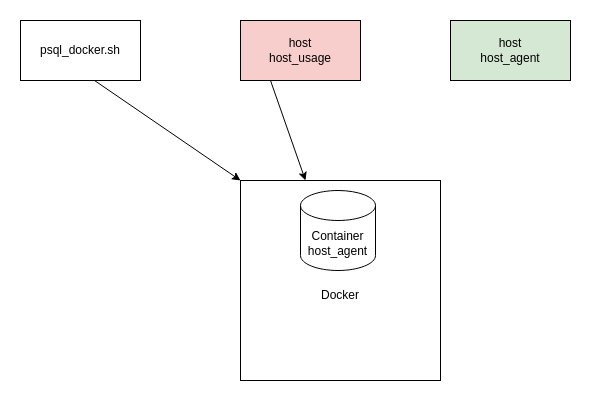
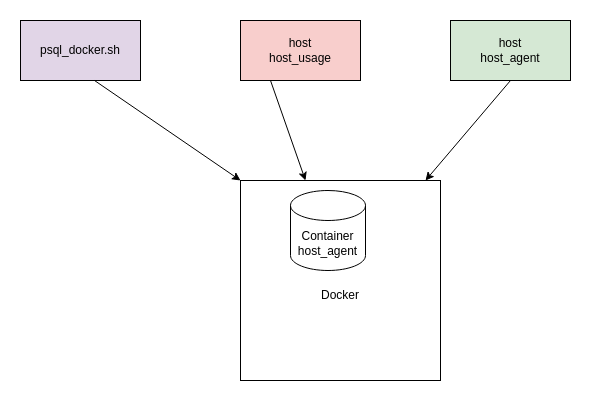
- <mxCell id="2" value="psql_docker.sh" style="rounded=0;whiteSpace=wrap;html=1;" vertex="1" parent="1"><mxGeometry x="20" y="20" width="120" height="60" as="geometry" /></mxCell>
+ <mxCell id="2" value="psql_docker.sh" style="rounded=0;whiteSpace=wrap;html=1;fillColor=#e1d5e7;" vertex="1" parent="1"><mxGeometry x="20" y="20" width="120" height="60" as="geometry" /></mxCell>
+ <mxCell id="9" value="" style="endArrow=classic;html=1;rounded=0;exitX=0.5;exitY=1;exitDx=0;exitDy=0;" edge="1" parent="1" source="4" target="5"><mxGeometry width="50" height="50" relative="1" as="geometry"><mxPoint x="470" y="170" as="sourcePoint" /><mxPoint x="520" y="120" as="targetPoint" /></mxGeometry></mxCell>
- <mxCell id="6" value="Container&lt;br&gt;host_agent" style="shape=cylinder3;whiteSpace=wrap;html=1;boundedLbl=1;backgroundOutline=1;size=15;" vertex="1" parent="1"><mxGeometry x="300" y="190" width="75" height="80" as="geometry" /></mxCell>
+ <mxCell id="6" value="Container&lt;br&gt;host_agent" style="shape=cylinder3;whiteSpace=wrap;html=1;boundedLbl=1;backgroundOutline=1;size=15;" vertex="1" parent="1"><mxGeometry x="290" y="190" width="75" height="80" as="geometry" /></mxCell>
